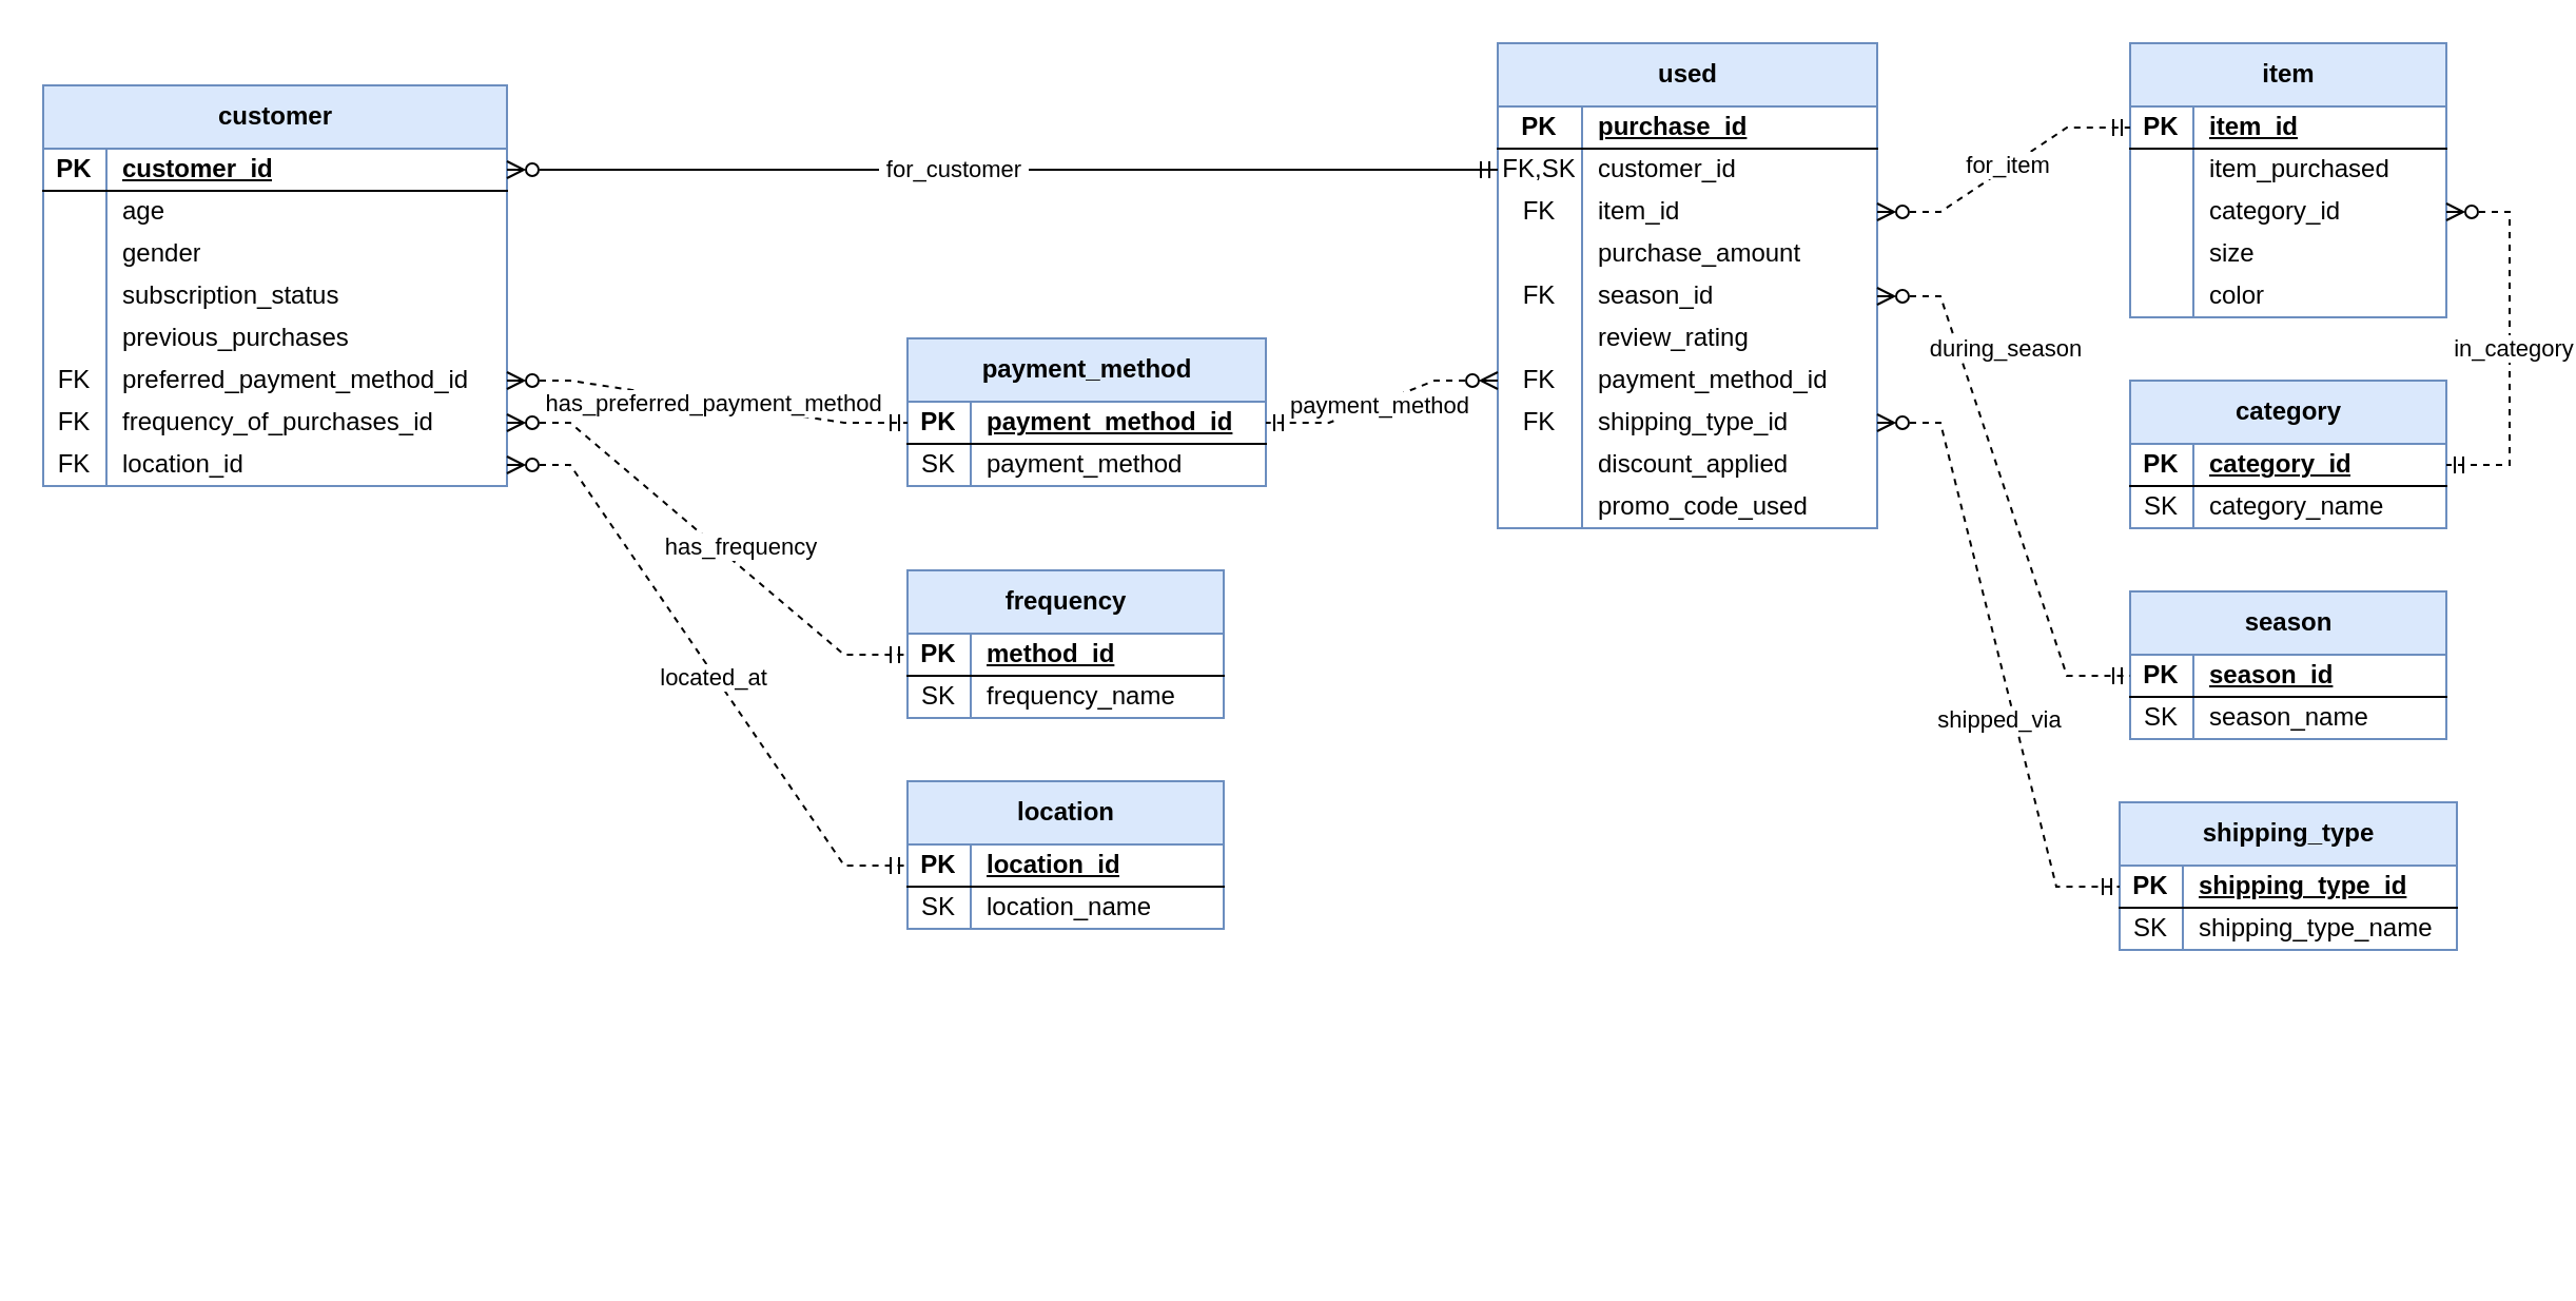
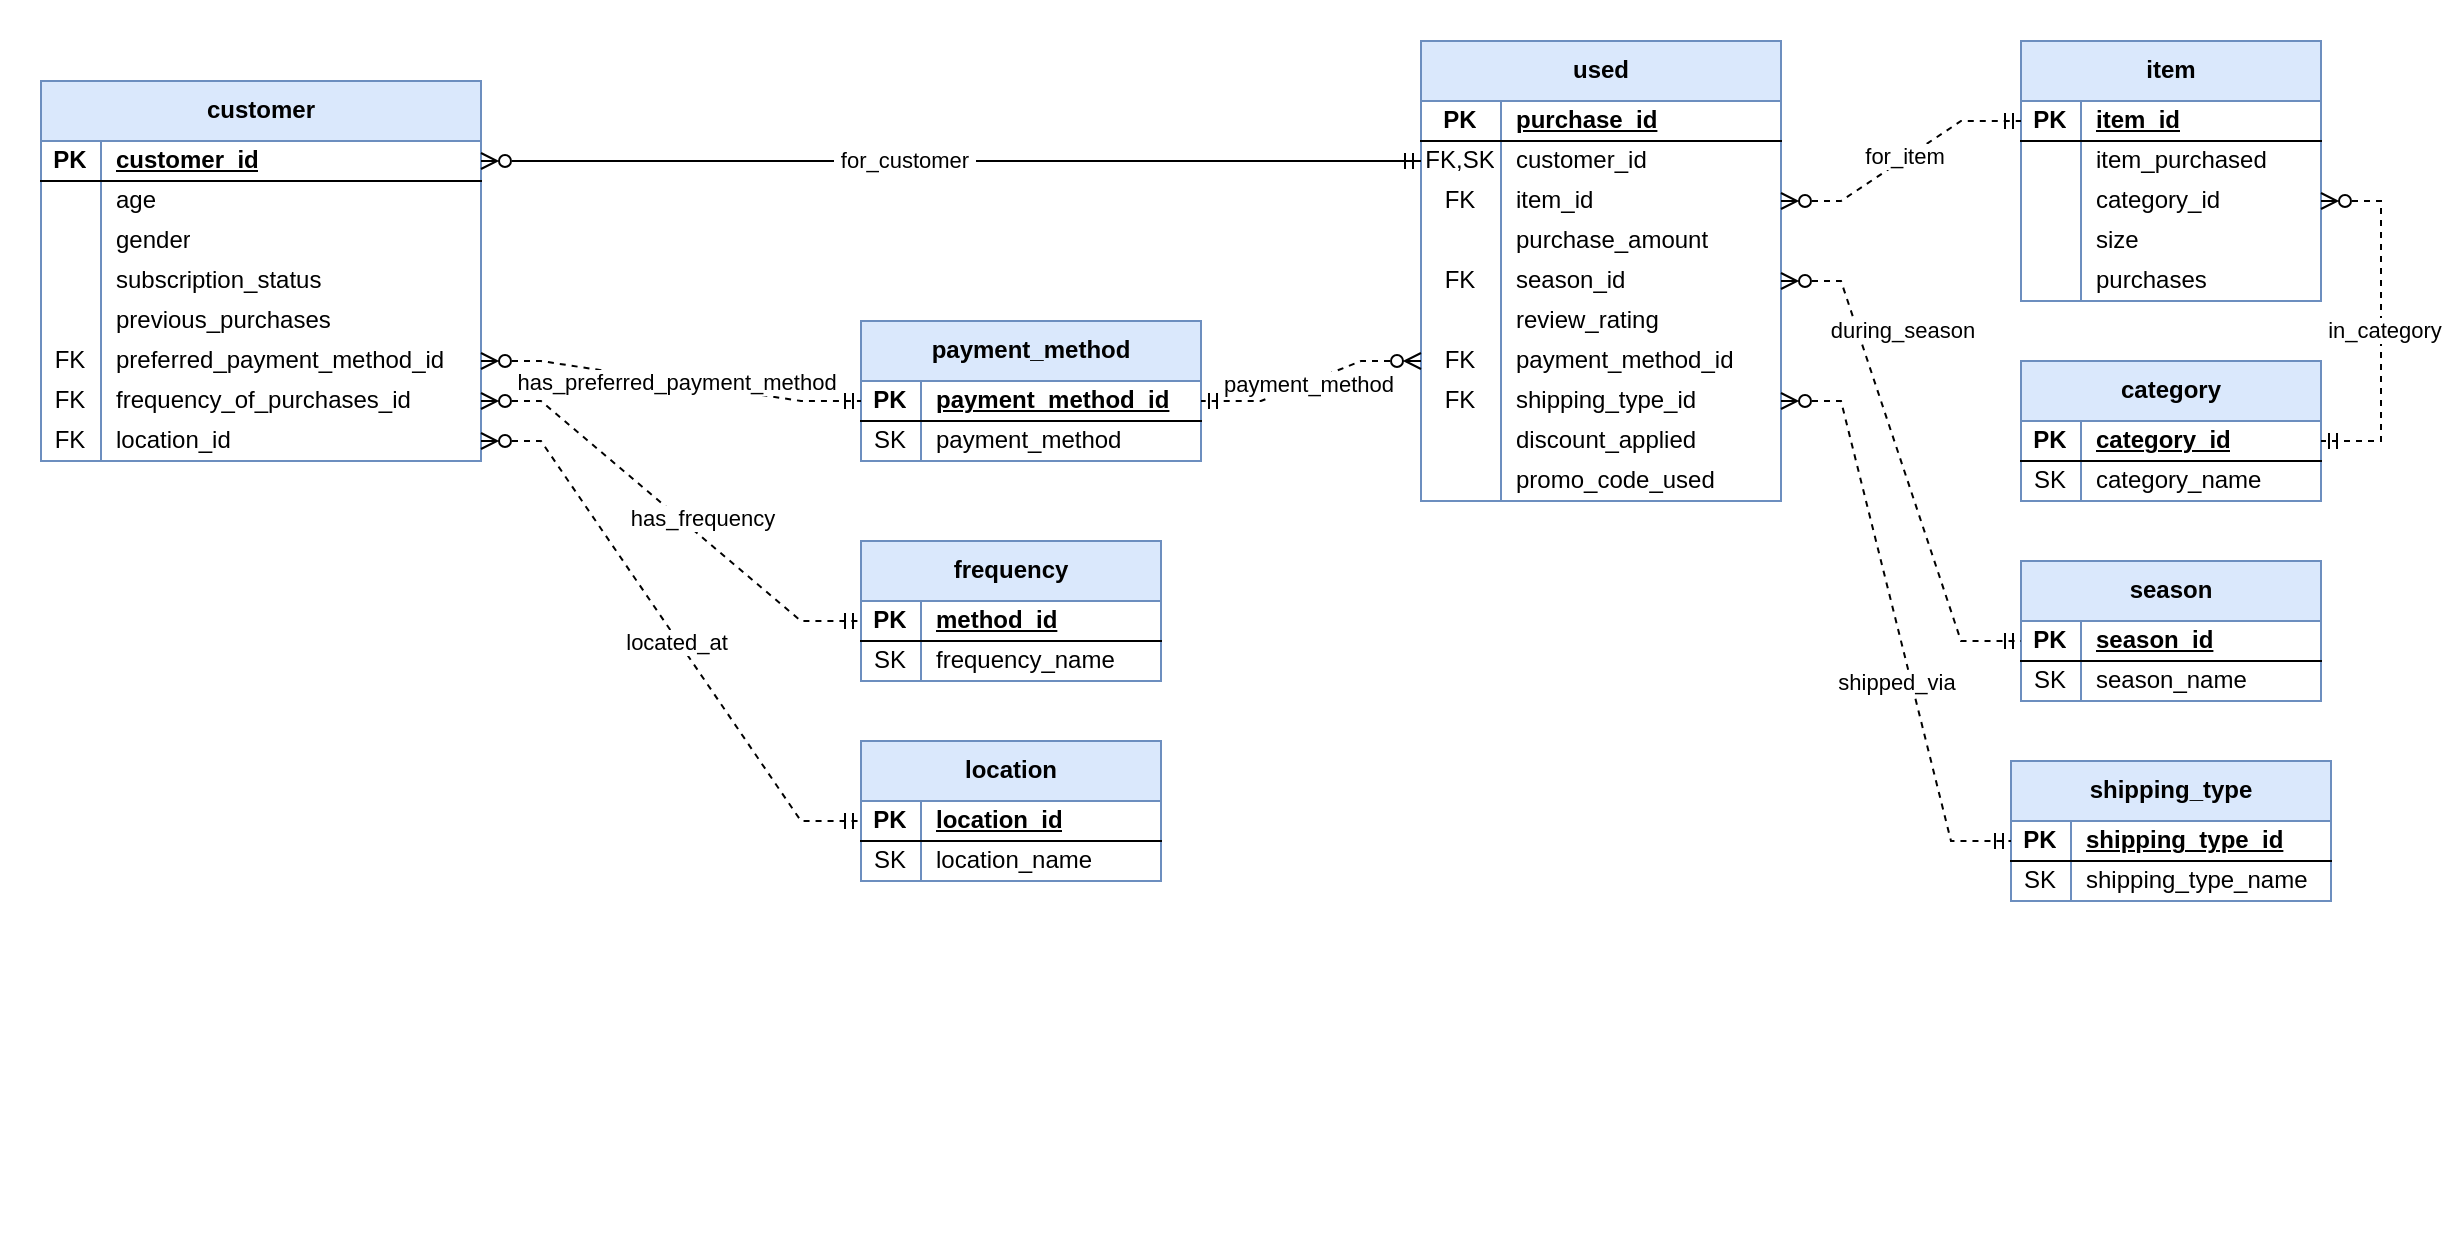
- <mxCell id="42" value="color" style="shape=partialRectangle;connectable=0;fillColor=none;top=0;left=0;bottom=0;right=0;align=left;spacingLeft=6;overflow=hidden;whiteSpace=wrap;html=1;" parent="40" vertex="1"><mxGeometry x="30" width="120" height="20" as="geometry"><mxRectangle width="120" height="20" as="alternateBounds" /></mxGeometry></mxCell>
+ <mxCell id="42" value="purchases" style="shape=partialRectangle;connectable=0;fillColor=none;top=0;left=0;bottom=0;right=0;align=left;spacingLeft=6;overflow=hidden;whiteSpace=wrap;html=1;" parent="40" vertex="1"><mxGeometry x="30" width="120" height="20" as="geometry"><mxRectangle width="120" height="20" as="alternateBounds" /></mxGeometry></mxCell>
